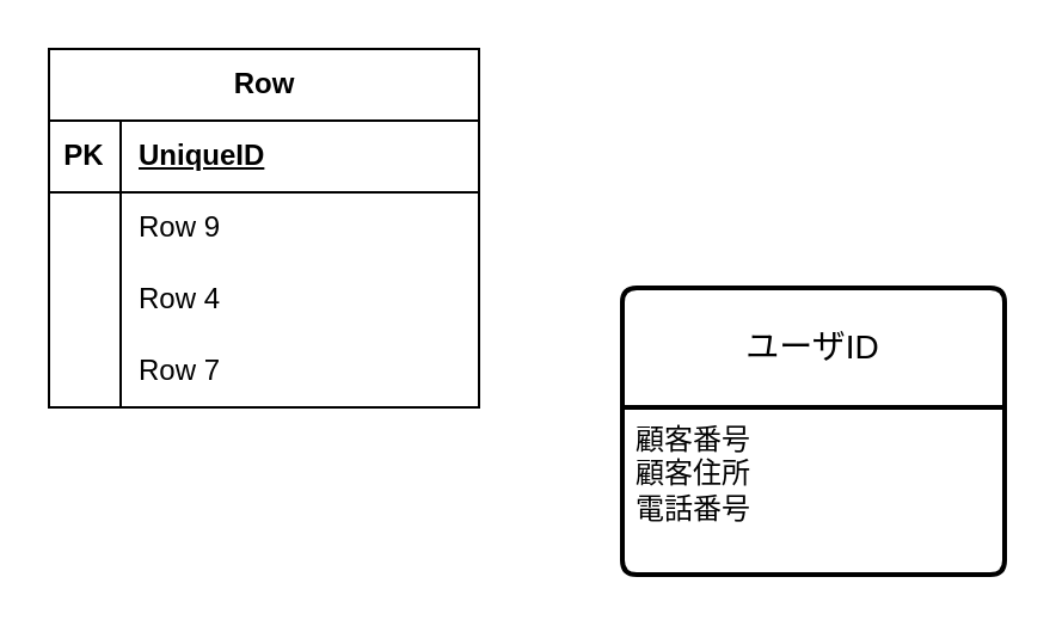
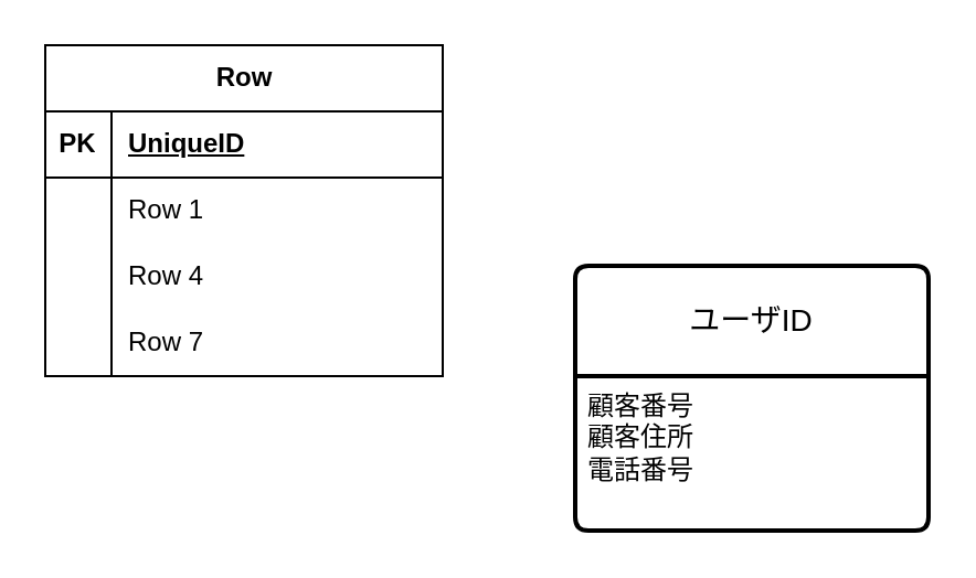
- <mxCell id="10" value="Row 9" style="shape=partialRectangle;connectable=0;fillColor=none;top=0;left=0;bottom=0;right=0;align=left;spacingLeft=6;overflow=hidden;whiteSpace=wrap;html=1;" vertex="1" parent="8"><mxGeometry x="30" width="150" height="30" as="geometry"><mxRectangle width="150" height="30" as="alternateBounds" /></mxGeometry></mxCell>
+ <mxCell id="10" value="Row 1" style="shape=partialRectangle;connectable=0;fillColor=none;top=0;left=0;bottom=0;right=0;align=left;spacingLeft=6;overflow=hidden;whiteSpace=wrap;html=1;" vertex="1" parent="8"><mxGeometry x="30" width="150" height="30" as="geometry"><mxRectangle width="150" height="30" as="alternateBounds" /></mxGeometry></mxCell>
